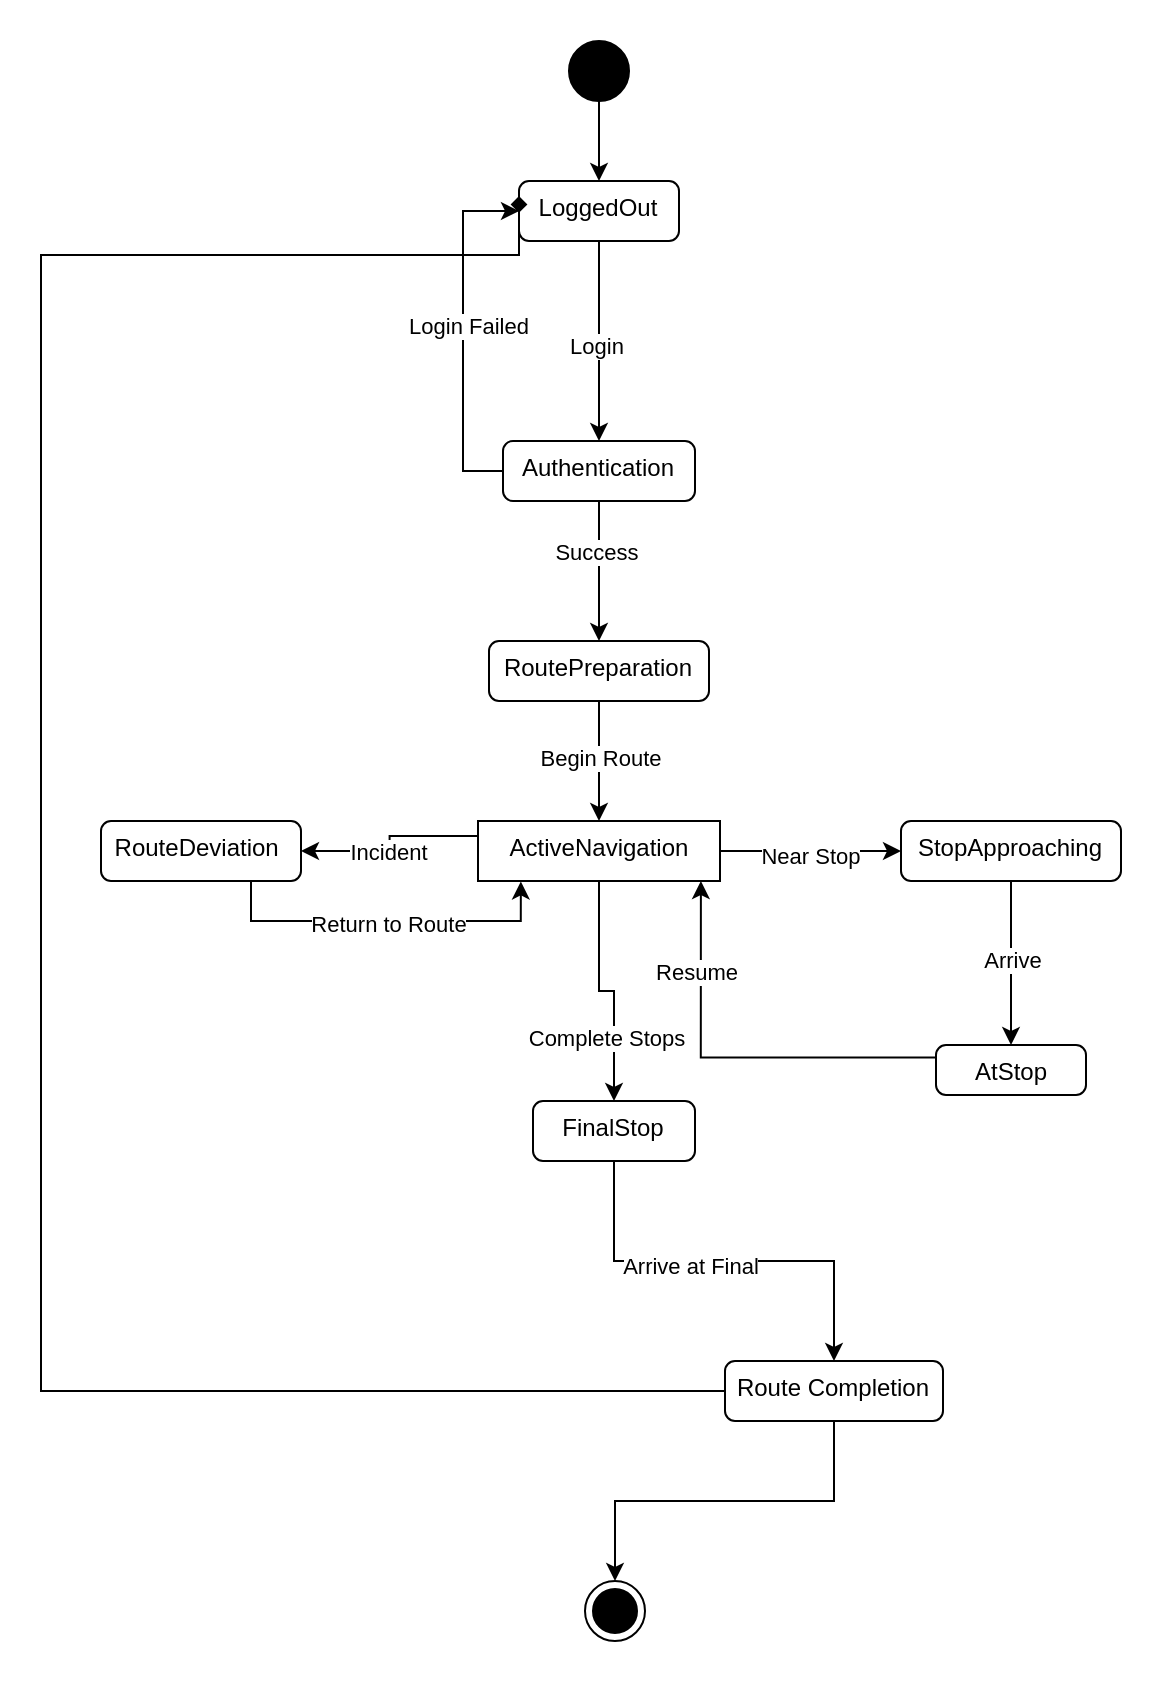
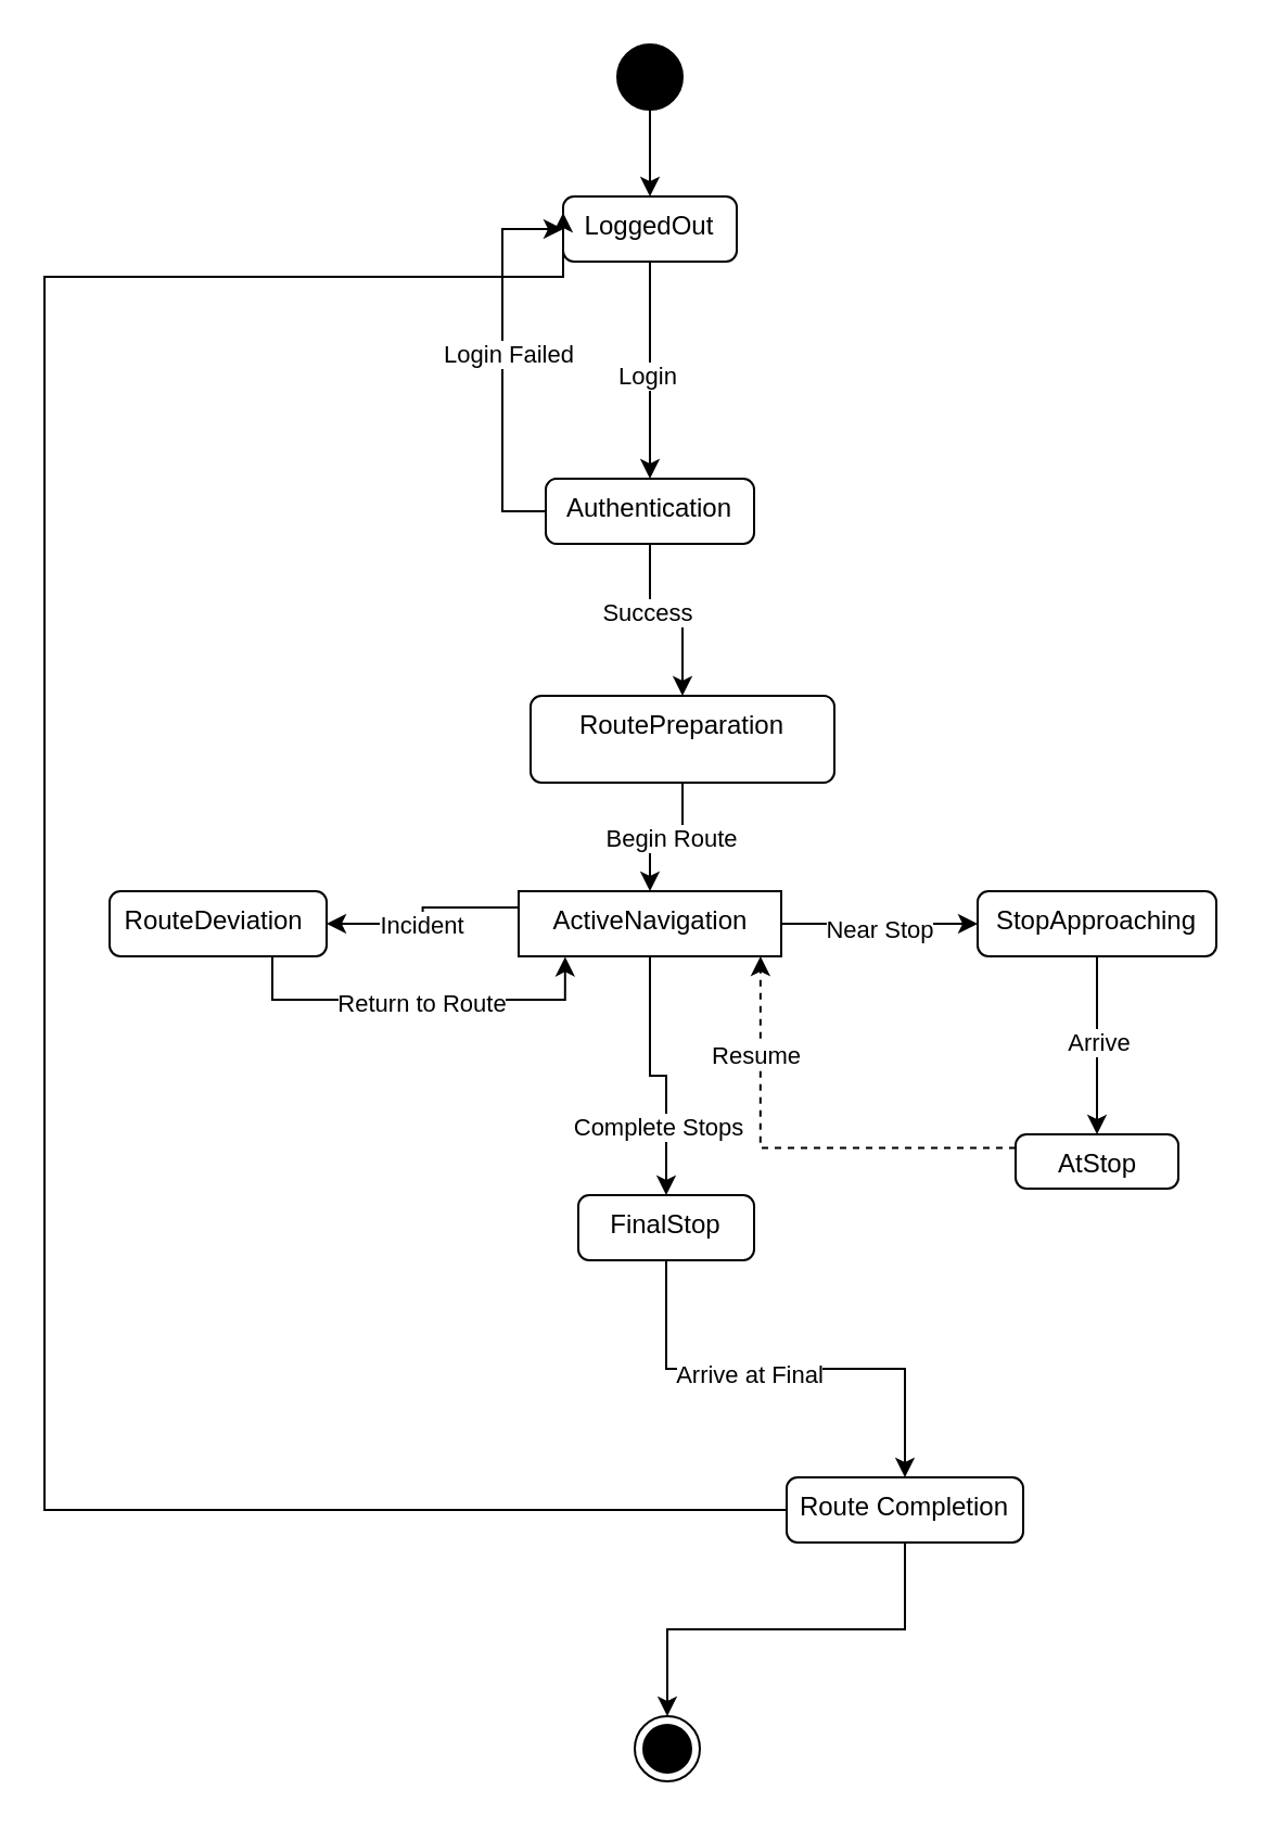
- <mxCell id="35" style="edgeStyle=orthogonalEdgeStyle;rounded=0;orthogonalLoop=1;jettySize=auto;html=1;exitX=0;exitY=0.5;exitDx=0;exitDy=0;entryX=0;entryY=0.25;entryDx=0;entryDy=0;endArrow=diamond;" edge="1" parent="1" source="36" target="6"><mxGeometry relative="1" as="geometry"><Array as="points"><mxPoint x="20" y="695" /><mxPoint x="20" y="127" /></Array></mxGeometry></mxCell>
+ <mxCell id="35" style="edgeStyle=orthogonalEdgeStyle;rounded=0;orthogonalLoop=1;jettySize=auto;html=1;exitX=0;exitY=0.5;exitDx=0;exitDy=0;entryX=0;entryY=0.25;entryDx=0;entryDy=0;" edge="1" parent="1" source="36" target="6"><mxGeometry relative="1" as="geometry"><Array as="points"><mxPoint x="20" y="695" /><mxPoint x="20" y="127" /></Array></mxGeometry></mxCell>
- <mxCell id="14" value="RoutePreparation" style="html=1;align=center;verticalAlign=top;rounded=1;absoluteArcSize=1;arcSize=10;dashed=0;whiteSpace=wrap;" vertex="1" parent="1"><mxGeometry x="244" y="320" width="110" height="30" as="geometry" /></mxCell>
+ <mxCell id="14" value="RoutePreparation" style="html=1;align=center;verticalAlign=top;rounded=1;absoluteArcSize=1;arcSize=10;dashed=0;whiteSpace=wrap;" vertex="1" parent="1"><mxGeometry x="244" y="320" width="140" height="40" as="geometry" /></mxCell>
- <mxCell id="29" style="edgeStyle=orthogonalEdgeStyle;rounded=0;orthogonalLoop=1;jettySize=auto;html=1;exitX=0;exitY=0.25;exitDx=0;exitDy=0;entryX=0.921;entryY=1;entryDx=0;entryDy=0;entryPerimeter=0;" edge="1" parent="1" source="28" target="21"><mxGeometry relative="1" as="geometry" /></mxCell>
+ <mxCell id="29" style="edgeStyle=orthogonalEdgeStyle;rounded=0;orthogonalLoop=1;jettySize=auto;html=1;exitX=0;exitY=0.25;exitDx=0;exitDy=0;entryX=0.921;entryY=1;entryDx=0;entryDy=0;entryPerimeter=0;dashed=1;" edge="1" parent="1" source="28" target="21"><mxGeometry relative="1" as="geometry" /></mxCell>
